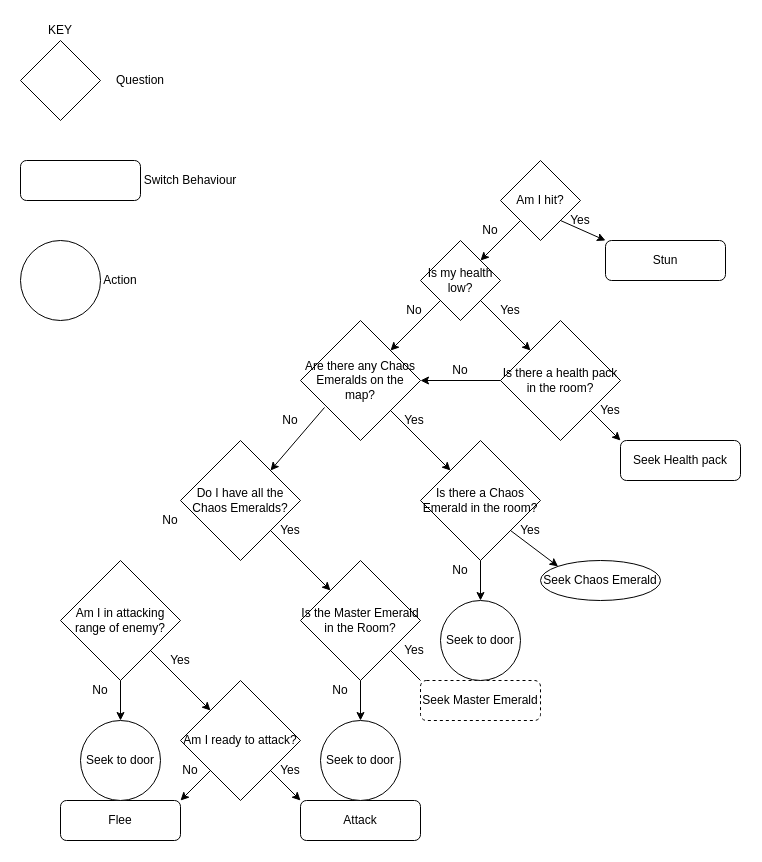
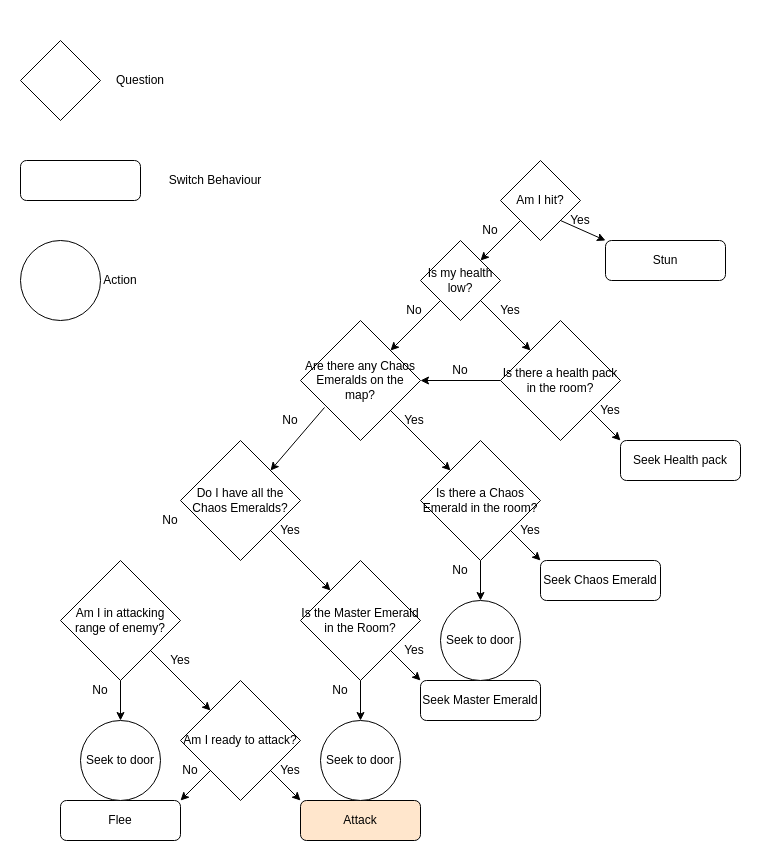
- <mxCell id="59" value="KEY" style="text;html=1;strokeColor=none;fillColor=none;align=center;verticalAlign=middle;whiteSpace=wrap;rounded=0;" vertex="1" parent="1"><mxGeometry x="40" y="20" width="40" height="20" as="geometry" /></mxCell>
- <mxCell id="56" value="Switch Behaviour" style="text;html=1;strokeColor=none;fillColor=none;align=center;verticalAlign=middle;whiteSpace=wrap;rounded=0;" vertex="1" parent="1"><mxGeometry x="140" y="170" width="100" height="20" as="geometry" /></mxCell>
+ <mxCell id="56" value="Switch Behaviour" style="text;html=1;strokeColor=none;fillColor=none;align=center;verticalAlign=middle;whiteSpace=wrap;rounded=0;" vertex="1" parent="1"><mxGeometry x="165" y="170" width="100" height="20" as="geometry" /></mxCell>
- <mxCell id="43" value="Seek Chaos Emerald" style="ellipse;whiteSpace=wrap;html=1;" vertex="1" parent="1"><mxGeometry x="540" y="560" width="120" height="40" as="geometry" /></mxCell>
+ <mxCell id="43" value="Seek Chaos Emerald" style="rounded=1;whiteSpace=wrap;html=1;" vertex="1" parent="1"><mxGeometry x="540" y="560" width="120" height="40" as="geometry" /></mxCell>
- <mxCell id="20" value="" style="endArrow=none;html=1;exitX=1;exitY=1;exitDx=0;exitDy=0;entryX=0;entryY=0;entryDx=0;entryDy=0;" parent="1" source="14" target="18" edge="1"><mxGeometry width="50" height="50" relative="1" as="geometry"><mxPoint x="510" y="490" as="sourcePoint" /><mxPoint x="510" y="530" as="targetPoint" /></mxGeometry></mxCell>
+ <mxCell id="20" value="" style="endArrow=classic;html=1;exitX=1;exitY=1;exitDx=0;exitDy=0;entryX=0;entryY=0;entryDx=0;entryDy=0;" parent="1" source="14" target="18" edge="1"><mxGeometry width="50" height="50" relative="1" as="geometry"><mxPoint x="510" y="490" as="sourcePoint" /><mxPoint x="510" y="530" as="targetPoint" /></mxGeometry></mxCell>
- <mxCell id="18" value="Seek Master Emerald" style="rounded=1;whiteSpace=wrap;html=1;dashed=1;" parent="1" vertex="1"><mxGeometry x="420" y="680" width="120" height="40" as="geometry" /></mxCell>
+ <mxCell id="18" value="Seek Master Emerald" style="rounded=1;whiteSpace=wrap;html=1;" parent="1" vertex="1"><mxGeometry x="420" y="680" width="120" height="40" as="geometry" /></mxCell>
- <mxCell id="28" value="Attack" style="rounded=1;whiteSpace=wrap;html=1;" parent="1" vertex="1"><mxGeometry x="300" y="800" width="120" height="40" as="geometry" /></mxCell>
+ <mxCell id="28" value="Attack" style="rounded=1;whiteSpace=wrap;html=1;fillColor=#ffe6cc;" parent="1" vertex="1"><mxGeometry x="300" y="800" width="120" height="40" as="geometry" /></mxCell>
